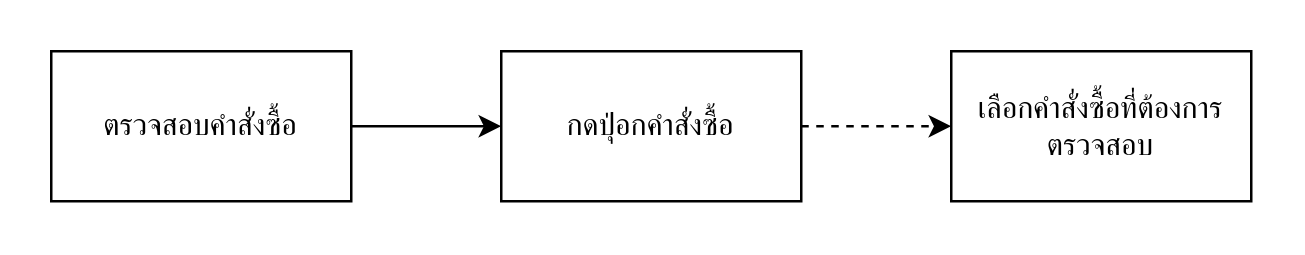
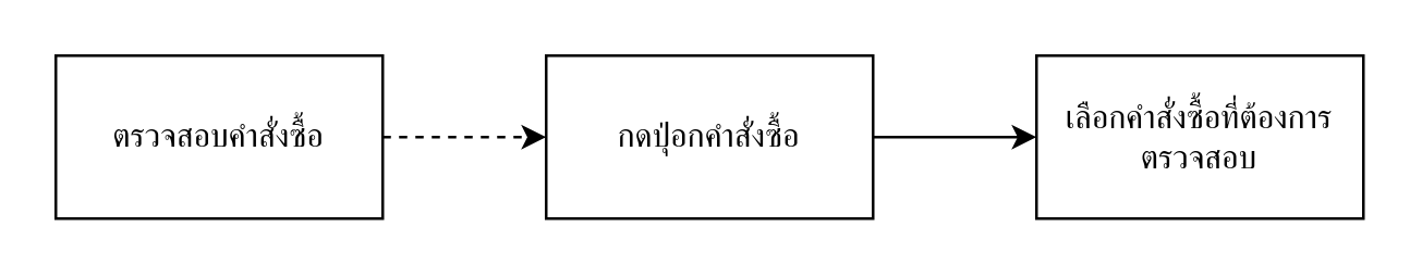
- <mxCell id="2" style="edgeStyle=orthogonalEdgeStyle;rounded=0;orthogonalLoop=1;jettySize=auto;html=1;exitX=1;exitY=0.5;exitDx=0;exitDy=0;entryX=0;entryY=0.5;entryDx=0;entryDy=0;" edge="1" parent="1" source="3" target="5"><mxGeometry relative="1" as="geometry" /></mxCell>
+ <mxCell id="2" style="edgeStyle=orthogonalEdgeStyle;rounded=0;orthogonalLoop=1;jettySize=auto;html=1;exitX=1;exitY=0.5;exitDx=0;exitDy=0;entryX=0;entryY=0.5;entryDx=0;entryDy=0;dashed=1;" edge="1" parent="1" source="3" target="5"><mxGeometry relative="1" as="geometry" /></mxCell>
- <mxCell id="4" style="edgeStyle=orthogonalEdgeStyle;rounded=0;orthogonalLoop=1;jettySize=auto;html=1;exitX=1;exitY=0.5;exitDx=0;exitDy=0;entryX=0;entryY=0.5;entryDx=0;entryDy=0;dashed=1;" edge="1" parent="1" source="5" target="6"><mxGeometry relative="1" as="geometry" /></mxCell>
+ <mxCell id="4" style="edgeStyle=orthogonalEdgeStyle;rounded=0;orthogonalLoop=1;jettySize=auto;html=1;exitX=1;exitY=0.5;exitDx=0;exitDy=0;entryX=0;entryY=0.5;entryDx=0;entryDy=0;" edge="1" parent="1" source="5" target="6"><mxGeometry relative="1" as="geometry" /></mxCell>
